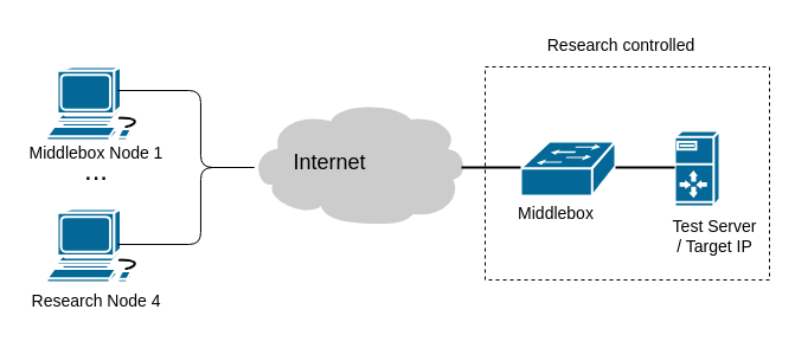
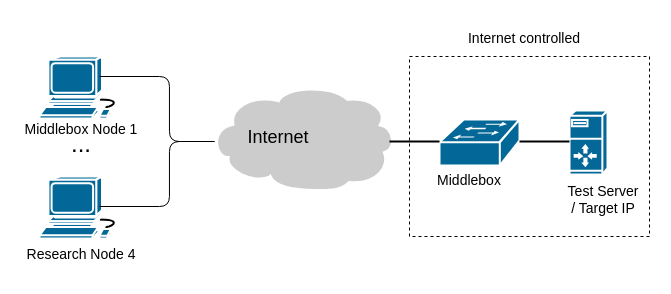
- <mxCell id="17" value="&lt;font style=&quot;font-size: 14px;&quot;&gt;Research controlled&lt;/font&gt;" style="text;html=1;strokeColor=none;fillColor=none;align=center;verticalAlign=middle;whiteSpace=wrap;rounded=0;" vertex="1" parent="1"><mxGeometry x="439" y="20" width="170" height="36" as="geometry" /></mxCell>
+ <mxCell id="17" value="&lt;font style=&quot;font-size: 14px;&quot;&gt;Internet controlled&lt;/font&gt;" style="text;html=1;strokeColor=none;fillColor=none;align=center;verticalAlign=middle;whiteSpace=wrap;rounded=0;" vertex="1" parent="1"><mxGeometry x="439" y="20" width="170" height="36" as="geometry" /></mxCell>
